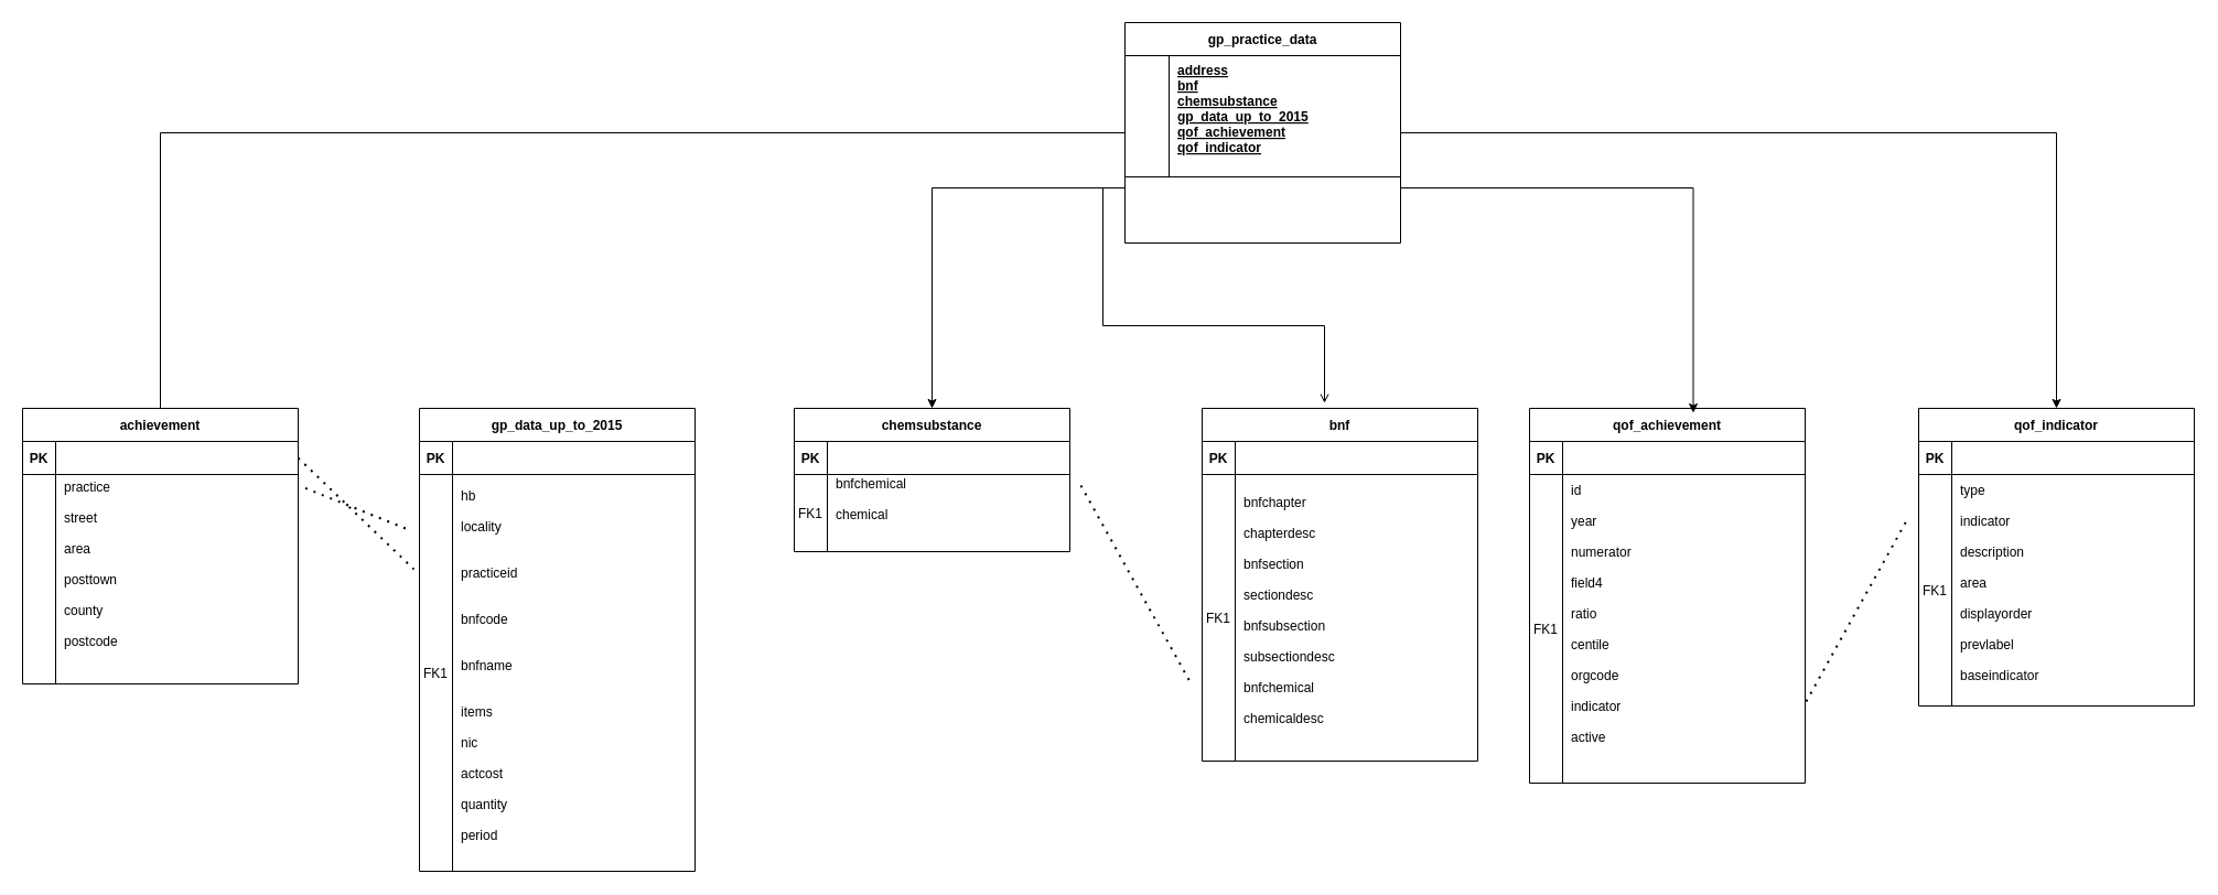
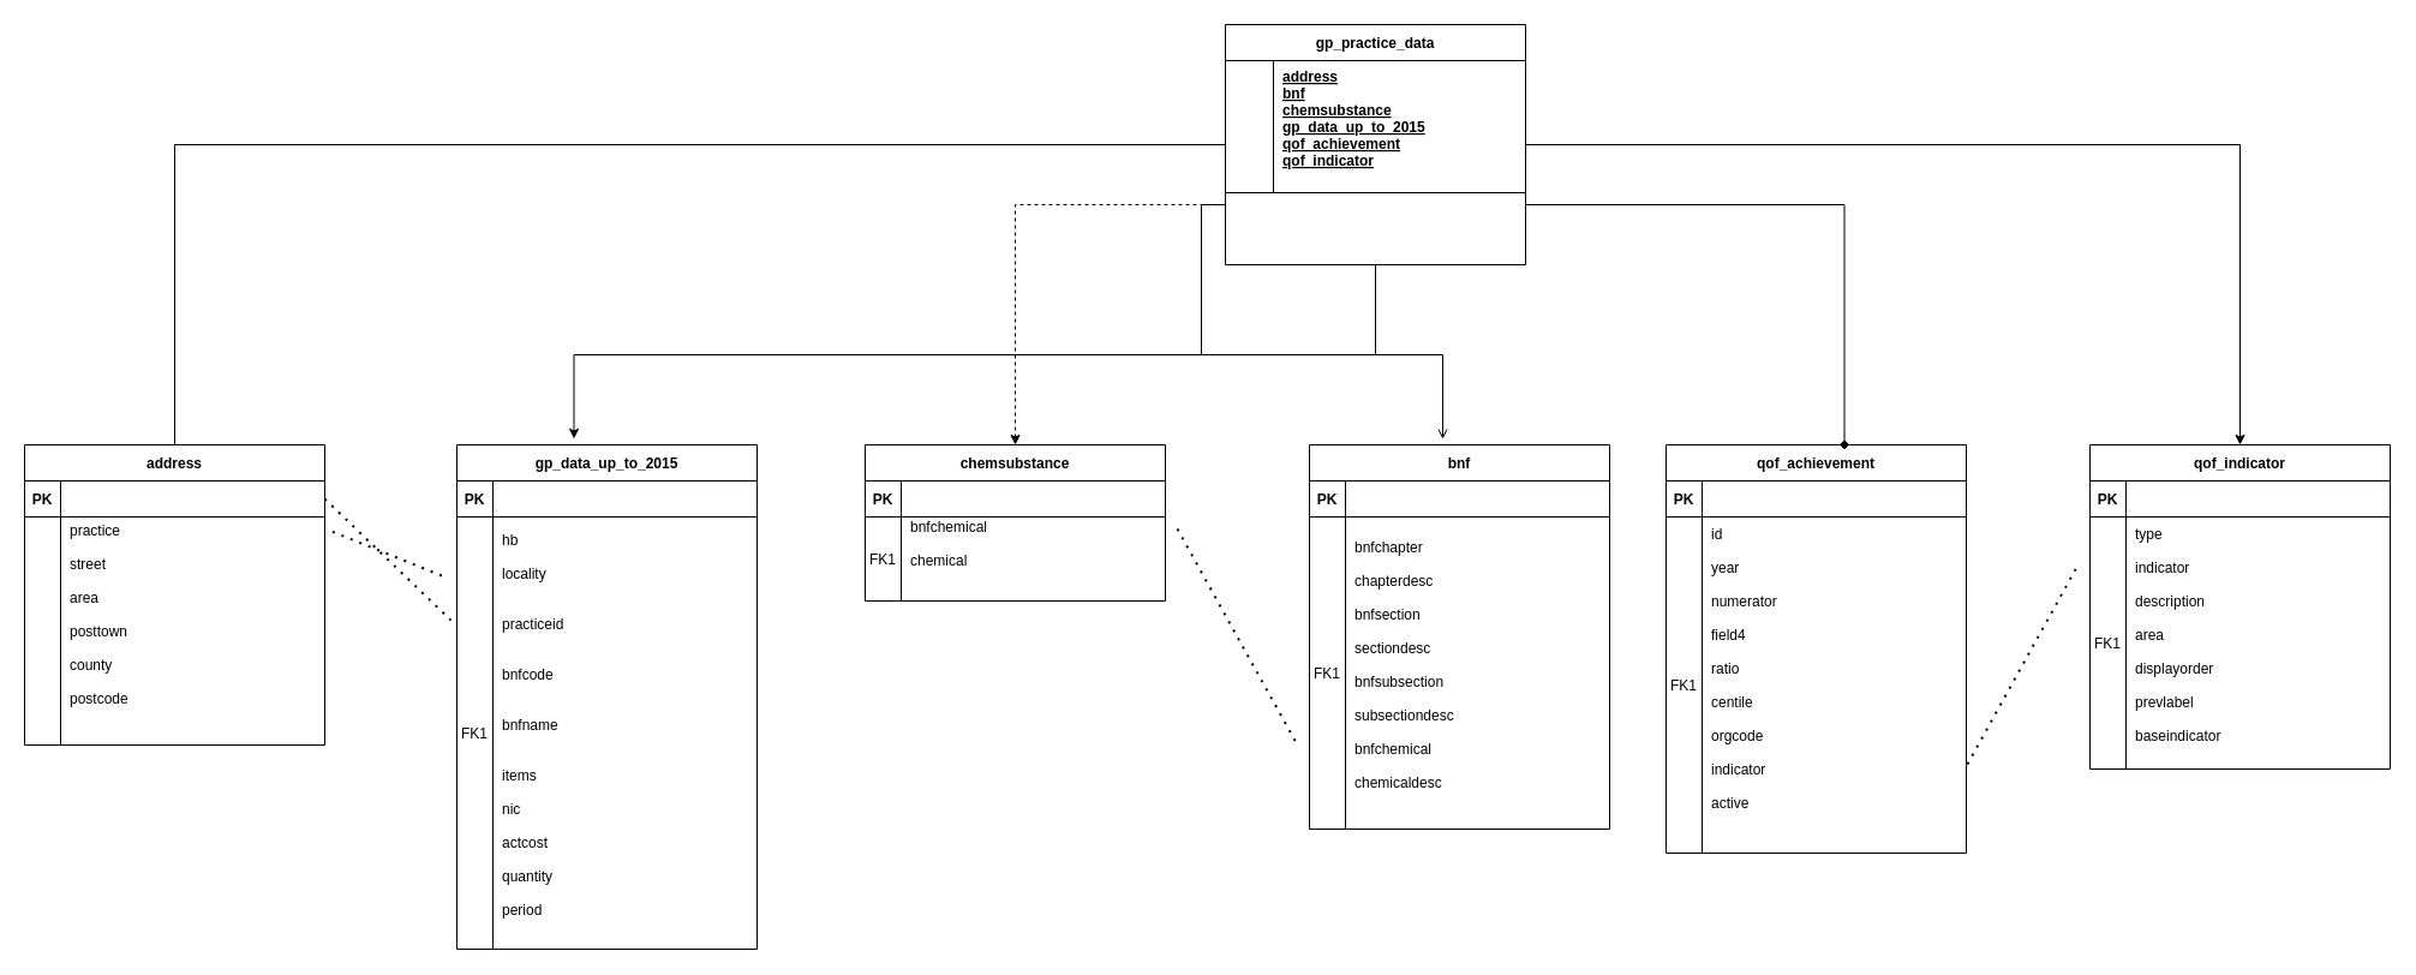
- <mxCell id="3" style="edgeStyle=orthogonalEdgeStyle;rounded=0;orthogonalLoop=1;jettySize=auto;html=1;exitX=0;exitY=0.75;exitDx=0;exitDy=0;entryX=0.5;entryY=0;entryDx=0;entryDy=0;" edge="1" parent="1" source="4" target="21"><mxGeometry relative="1" as="geometry" /></mxCell>
+ <mxCell id="3" style="edgeStyle=orthogonalEdgeStyle;rounded=0;orthogonalLoop=1;jettySize=auto;html=1;exitX=0;exitY=0.75;exitDx=0;exitDy=0;entryX=0.5;entryY=0;entryDx=0;entryDy=0;dashed=1;" edge="1" parent="1" source="4" target="21"><mxGeometry relative="1" as="geometry" /></mxCell>
+ <mxCell id="50" style="edgeStyle=orthogonalEdgeStyle;rounded=0;orthogonalLoop=1;jettySize=auto;html=1;exitX=0.5;exitY=1;exitDx=0;exitDy=0;entryX=0.39;entryY=-0.012;entryDx=0;entryDy=0;entryPerimeter=0;" edge="1" parent="1" source="4" target="28"><mxGeometry relative="1" as="geometry" /></mxCell>
- <mxCell id="51" style="edgeStyle=orthogonalEdgeStyle;rounded=0;orthogonalLoop=1;jettySize=auto;html=1;exitX=1;exitY=0.75;exitDx=0;exitDy=0;entryX=0.594;entryY=0.012;entryDx=0;entryDy=0;entryPerimeter=0;" edge="1" parent="1" source="4" target="35"><mxGeometry relative="1" as="geometry" /></mxCell>
+ <mxCell id="51" style="edgeStyle=orthogonalEdgeStyle;rounded=0;orthogonalLoop=1;jettySize=auto;html=1;exitX=1;exitY=0.75;exitDx=0;exitDy=0;entryX=0.594;entryY=0.012;entryDx=0;entryDy=0;entryPerimeter=0;endArrow=diamond;" edge="1" parent="1" source="4" target="35"><mxGeometry relative="1" as="geometry" /></mxCell>
- <mxCell id="15" value="achievement" style="shape=table;startSize=30;container=1;collapsible=1;childLayout=tableLayout;fixedRows=1;rowLines=0;fontStyle=1;align=center;resizeLast=1;" parent="1" vertex="1"><mxGeometry x="20" y="370" width="250" height="250" as="geometry" /></mxCell>
+ <mxCell id="15" value="address" style="shape=table;startSize=30;container=1;collapsible=1;childLayout=tableLayout;fixedRows=1;rowLines=0;fontStyle=1;align=center;resizeLast=1;" parent="1" vertex="1"><mxGeometry x="20" y="370" width="250" height="250" as="geometry" /></mxCell>
